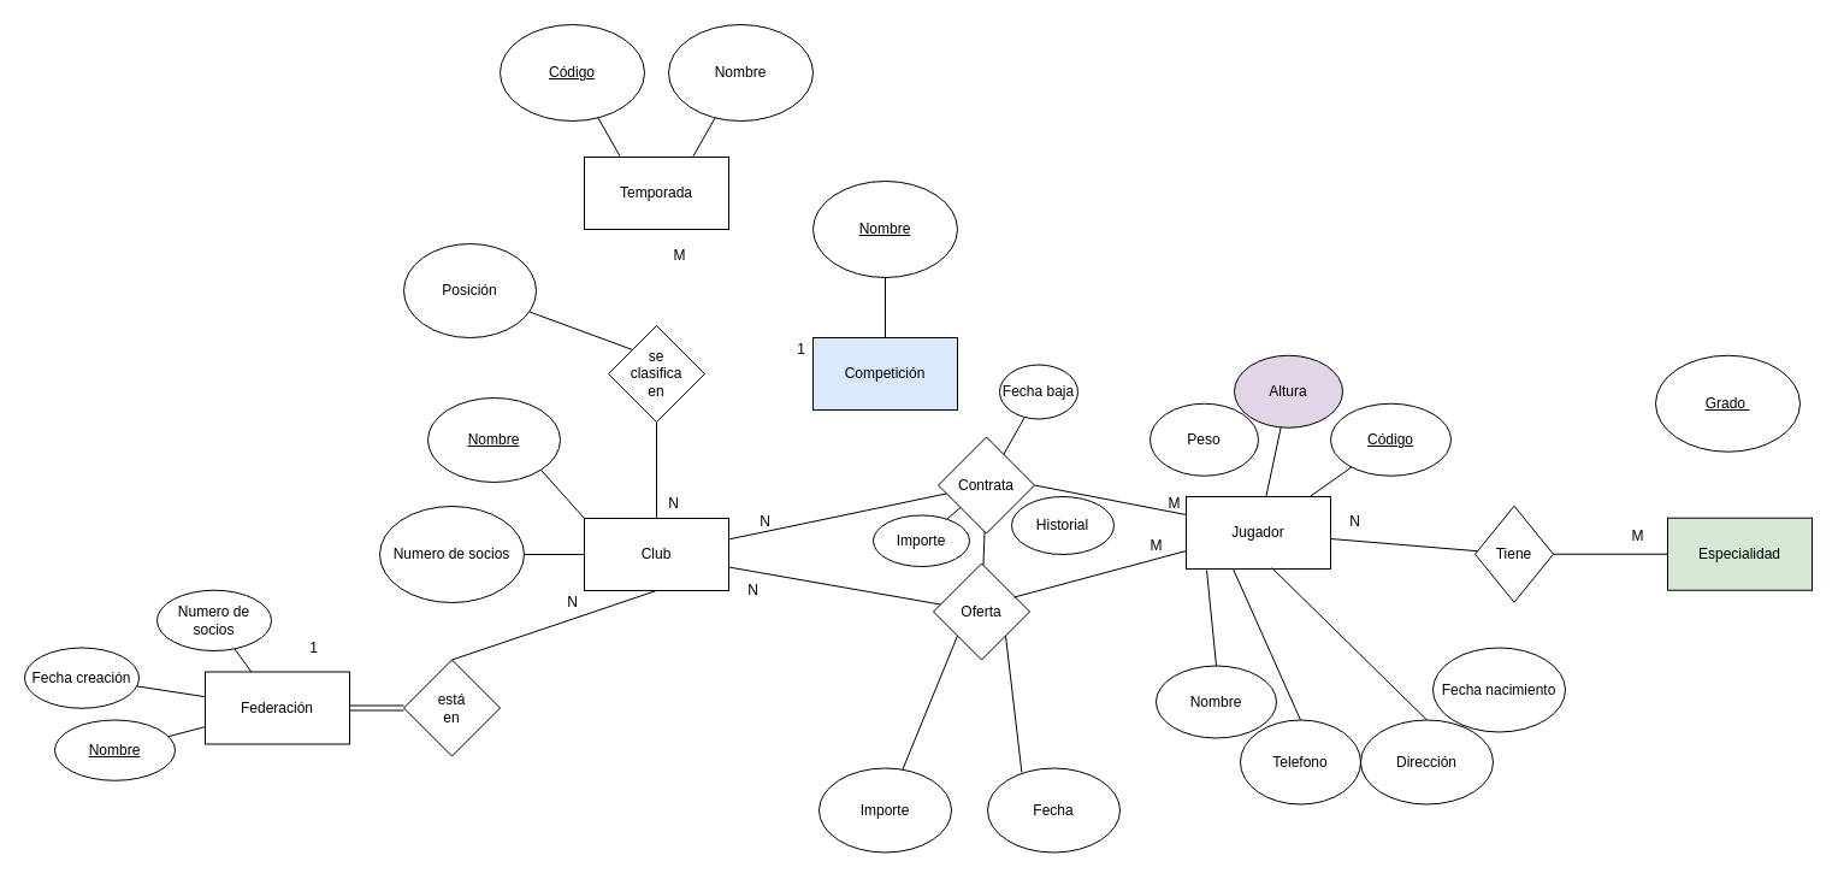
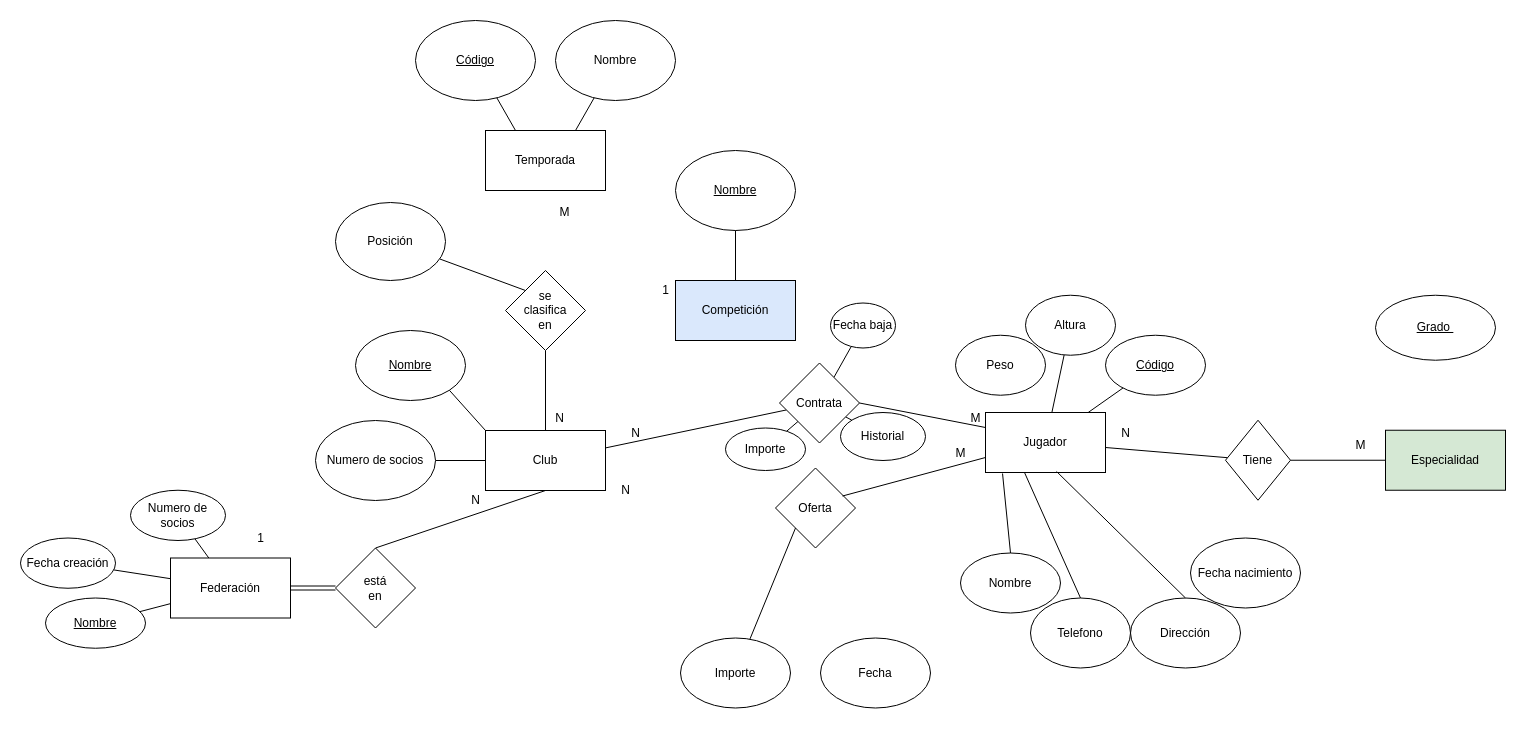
- <mxCell id="63" value="Altura" style="ellipse;whiteSpace=wrap;html=1;fillColor=#e1d5e7;" vertex="1" parent="1"><mxGeometry x="1025" y="294.74" width="90" height="60" as="geometry" /></mxCell>
+ <mxCell id="63" value="Altura" style="ellipse;whiteSpace=wrap;html=1;" vertex="1" parent="1"><mxGeometry x="1025" y="294.74" width="90" height="60" as="geometry" /></mxCell>
- <mxCell id="64" value="&lt;u&gt;Grado&amp;nbsp;&lt;/u&gt;" style="ellipse;whiteSpace=wrap;html=1;" vertex="1" parent="1"><mxGeometry x="1375" y="294.74" width="120" height="80" as="geometry" /></mxCell>
+ <mxCell id="64" value="&lt;u&gt;Grado&amp;nbsp;&lt;/u&gt;" style="ellipse;whiteSpace=wrap;html=1;" vertex="1" parent="1"><mxGeometry x="1375" y="294.74" width="120" height="65" as="geometry" /></mxCell>
- <mxCell id="22" style="edgeStyle=none;rounded=0;orthogonalLoop=1;jettySize=auto;html=1;endArrow=none;endFill=0;" edge="1" parent="1" source="25" target="30"><mxGeometry relative="1" as="geometry" /></mxCell>
+ <mxCell id="22" style="edgeStyle=none;rounded=0;orthogonalLoop=1;jettySize=auto;html=1;endArrow=none;endFill=0;" edge="1" parent="1" source="25" target="65"><mxGeometry relative="1" as="geometry" /></mxCell>
- <mxCell id="5" style="edgeStyle=none;rounded=0;orthogonalLoop=1;jettySize=auto;html=1;endArrow=none;endFill=0;" edge="1" parent="1" source="6" target="30"><mxGeometry relative="1" as="geometry" /></mxCell>
- <mxCell id="47" value="" style="endArrow=none;html=1;exitX=1;exitY=1;exitDx=0;exitDy=0;entryX=0.258;entryY=0.05;entryDx=0;entryDy=0;entryPerimeter=0;" edge="1" parent="1" source="30" target="42"><mxGeometry width="50" height="50" relative="1" as="geometry"><mxPoint x="840" y="547.5" as="sourcePoint" /><mxPoint x="890" y="497.5" as="targetPoint" /></mxGeometry></mxCell>
